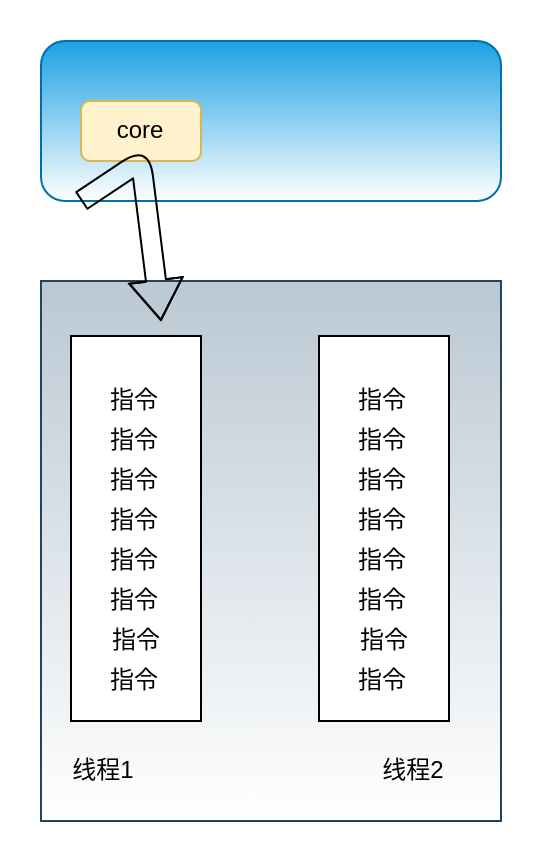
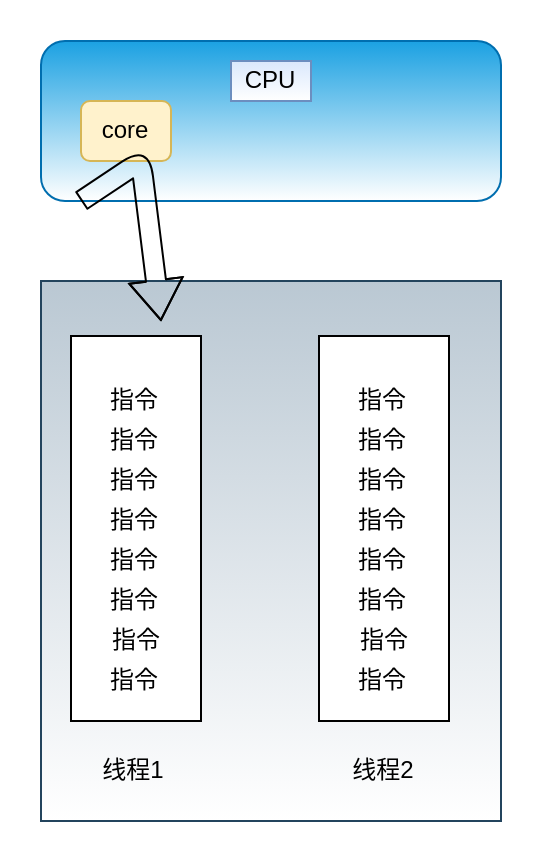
+ <mxCell id="4" value="CPU" style="text;html=1;strokeColor=#6c8ebf;fillColor=#dae8fc;align=center;verticalAlign=middle;whiteSpace=wrap;rounded=0;gradientColor=#ffffff;" vertex="1" parent="1"><mxGeometry x="115" y="30" width="40" height="20" as="geometry" /></mxCell>
- <mxCell id="3" value="core" style="rounded=1;whiteSpace=wrap;html=1;fillColor=#fff2cc;strokeColor=#d6b656;" vertex="1" parent="1"><mxGeometry x="40" y="50" width="60" height="30" as="geometry" /></mxCell>
+ <mxCell id="3" value="core" style="rounded=1;whiteSpace=wrap;html=1;fillColor=#fff2cc;strokeColor=#d6b656;" vertex="1" parent="1"><mxGeometry x="40" y="50" width="45" height="30" as="geometry" /></mxCell>
- <mxCell id="15" value="线程1" style="text;html=1;strokeColor=none;fillColor=none;align=center;verticalAlign=middle;whiteSpace=wrap;rounded=0;sketch=0;" vertex="1" parent="1"><mxGeometry x="25" y="370" width="52.75" height="30" as="geometry" /></mxCell>
+ <mxCell id="15" value="线程1" style="text;html=1;strokeColor=none;fillColor=none;align=center;verticalAlign=middle;whiteSpace=wrap;rounded=0;sketch=0;" vertex="1" parent="1"><mxGeometry x="40" y="370" width="52.75" height="30" as="geometry" /></mxCell>
- <mxCell id="25" value="线程2" style="text;html=1;strokeColor=none;fillColor=none;align=center;verticalAlign=middle;whiteSpace=wrap;rounded=0;sketch=0;" vertex="1" parent="1"><mxGeometry x="180.37" y="370" width="52.75" height="30" as="geometry" /></mxCell>
+ <mxCell id="25" value="线程2" style="text;html=1;strokeColor=none;fillColor=none;align=center;verticalAlign=middle;whiteSpace=wrap;rounded=0;sketch=0;" vertex="1" parent="1"><mxGeometry x="165.37" y="370" width="52.75" height="30" as="geometry" /></mxCell>
